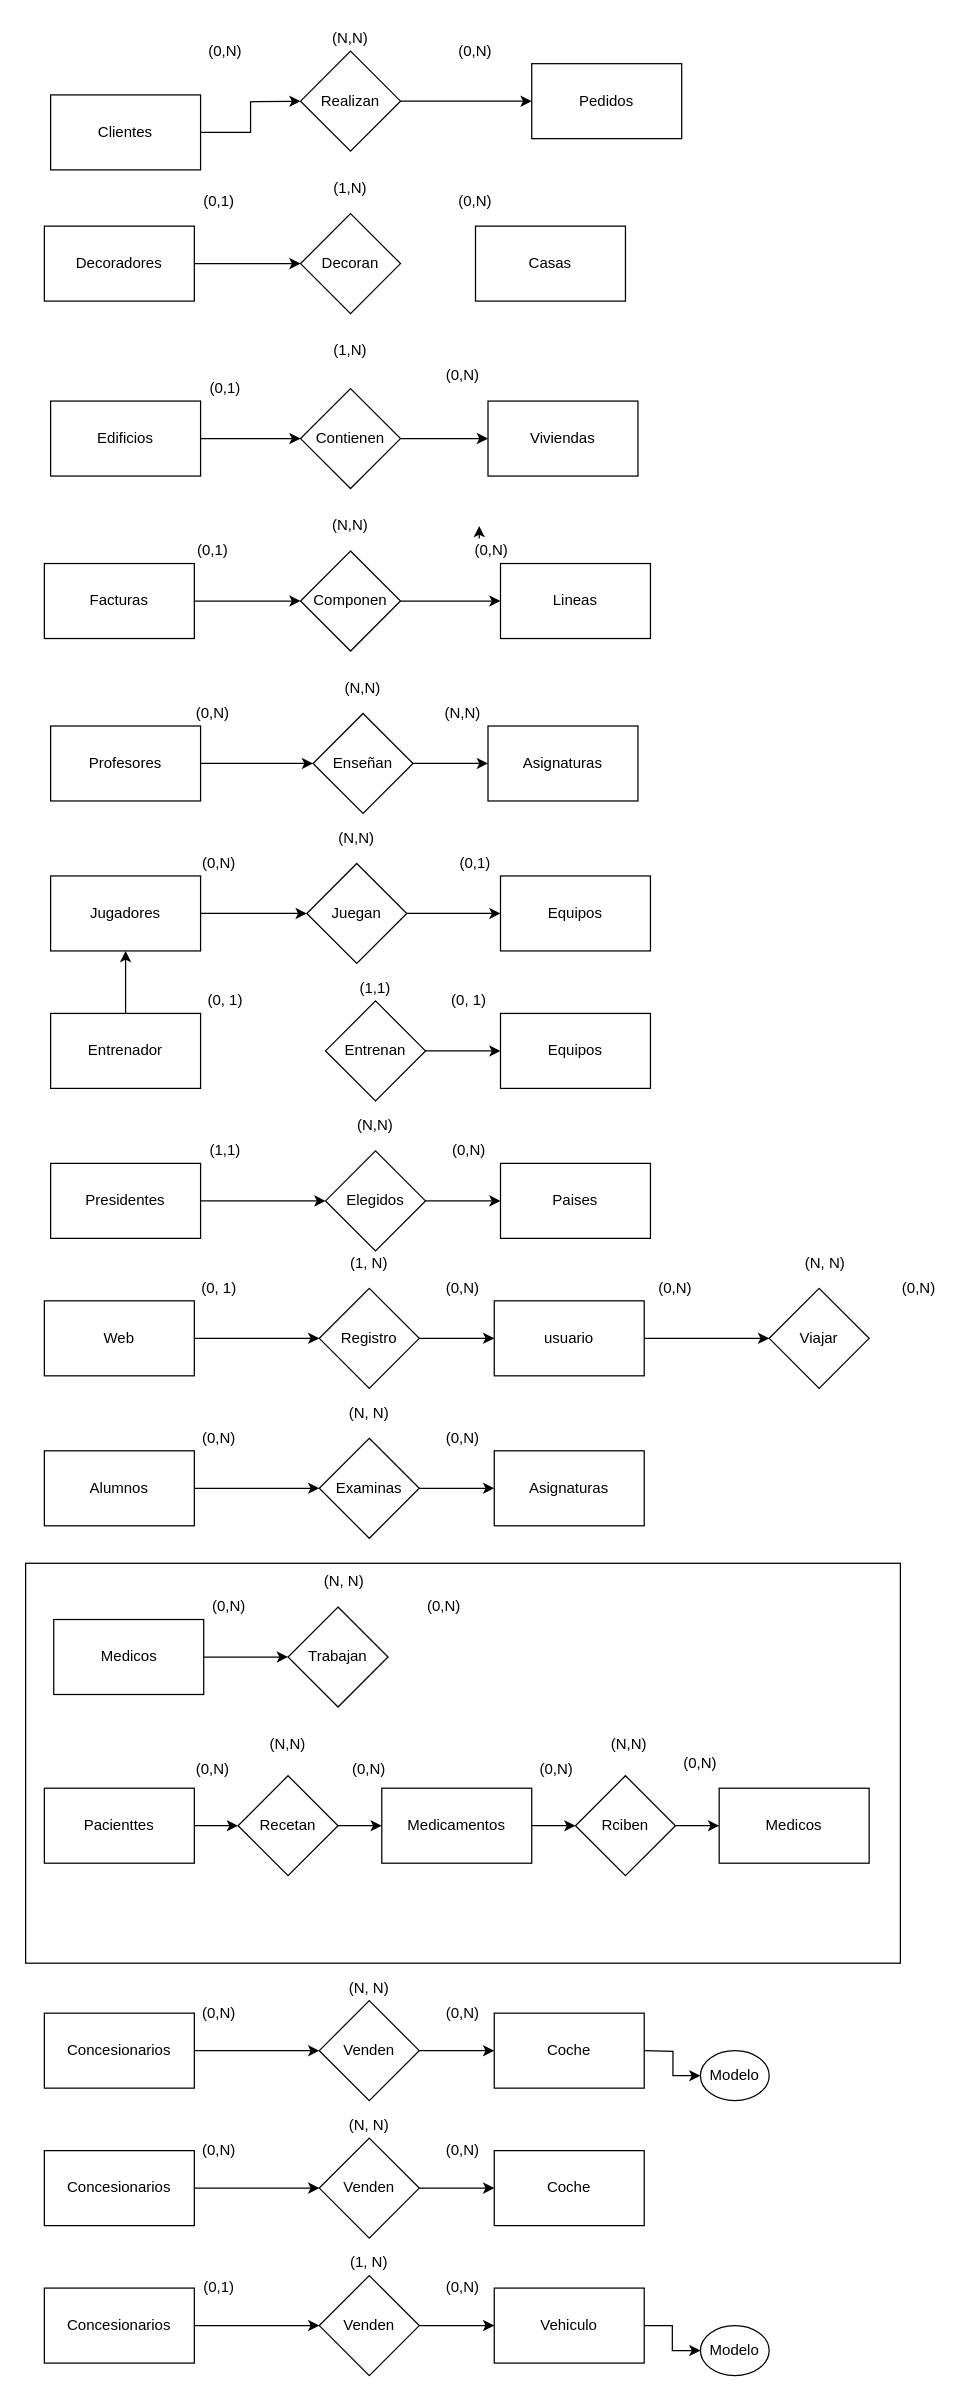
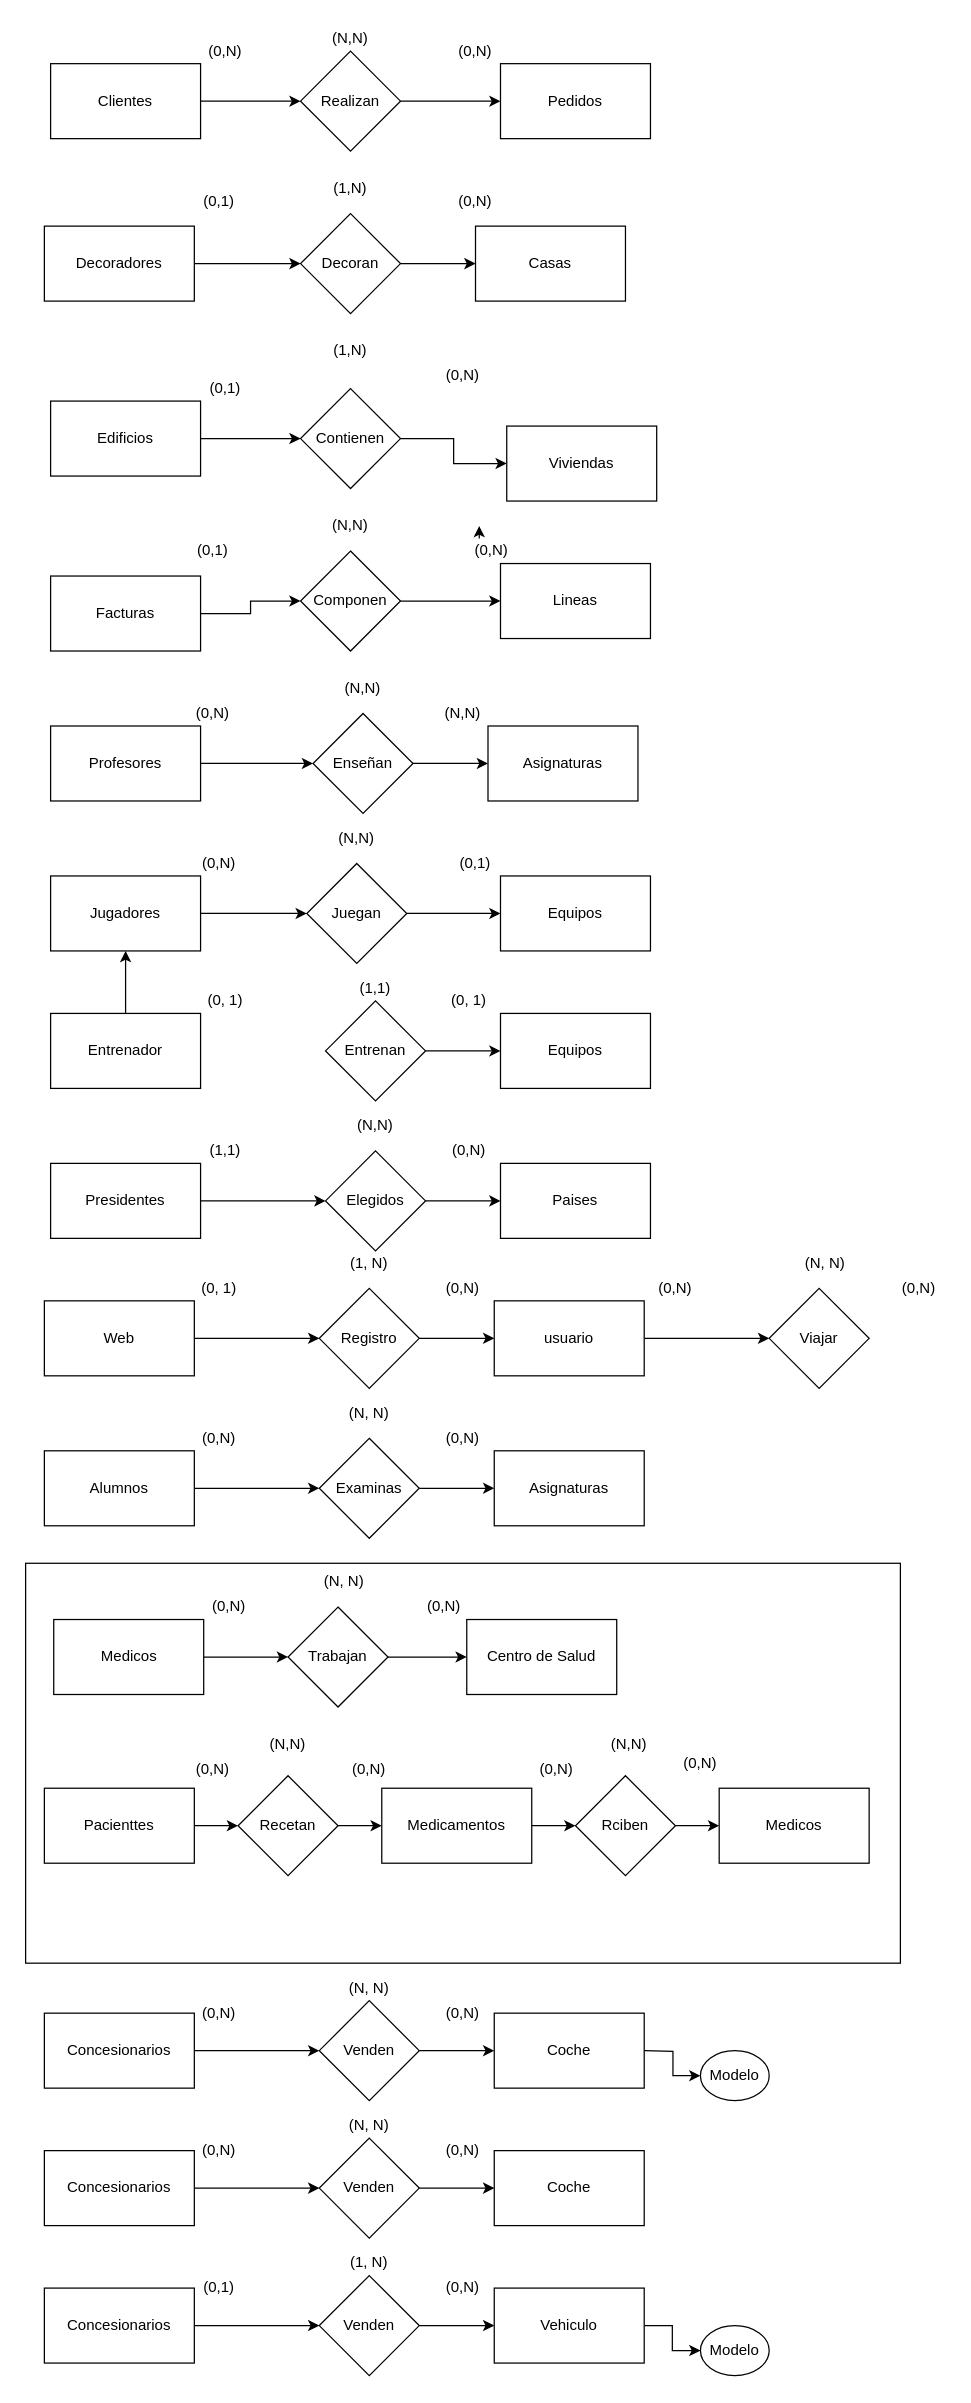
- <mxCell id="5" value="Pedidos" style="whiteSpace=wrap;html=1;rounded=0;" parent="1" vertex="1"><mxGeometry x="425" y="50" width="120" height="60" as="geometry" /></mxCell>
+ <mxCell id="5" value="Pedidos" style="whiteSpace=wrap;html=1;rounded=0;" parent="1" vertex="1"><mxGeometry x="400" y="50" width="120" height="60" as="geometry" /></mxCell>
- <mxCell id="3" value="Clientes" style="rounded=0;whiteSpace=wrap;html=1;" parent="1" vertex="1"><mxGeometry x="40" y="75" width="120" height="60" as="geometry" /></mxCell>
+ <mxCell id="3" value="Clientes" style="rounded=0;whiteSpace=wrap;html=1;" parent="1" vertex="1"><mxGeometry x="40" y="50" width="120" height="60" as="geometry" /></mxCell>
+ <mxCell id="14" style="edgeStyle=orthogonalEdgeStyle;rounded=0;orthogonalLoop=1;jettySize=auto;html=1;entryX=0;entryY=0.5;entryDx=0;entryDy=0;" parent="1" source="15" target="9" edge="1"><mxGeometry relative="1" as="geometry" /></mxCell>
- <mxCell id="12" value="Viviendas" style="whiteSpace=wrap;html=1;rounded=0;" parent="1" vertex="1"><mxGeometry x="390" y="320" width="120" height="60" as="geometry" /></mxCell>
+ <mxCell id="12" value="Viviendas" style="whiteSpace=wrap;html=1;rounded=0;" parent="1" vertex="1"><mxGeometry x="405" y="340" width="120" height="60" as="geometry" /></mxCell>
- <mxCell id="27" value="Facturas" style="rounded=0;whiteSpace=wrap;html=1;" parent="1" vertex="1"><mxGeometry x="35" y="450" width="120" height="60" as="geometry" /></mxCell>
+ <mxCell id="27" value="Facturas" style="rounded=0;whiteSpace=wrap;html=1;" parent="1" vertex="1"><mxGeometry x="40" y="460" width="120" height="60" as="geometry" /></mxCell>
+ <mxCell id="113" value="" style="edgeStyle=orthogonalEdgeStyle;rounded=0;orthogonalLoop=1;jettySize=auto;html=1;" parent="1" source="114" target="115" edge="1"><mxGeometry relative="1" as="geometry" /></mxCell>
+ <mxCell id="115" value="Centro de Salud" style="whiteSpace=wrap;html=1;rounded=0;" parent="1" vertex="1"><mxGeometry x="373" y="1295" width="120" height="60" as="geometry" /></mxCell>
